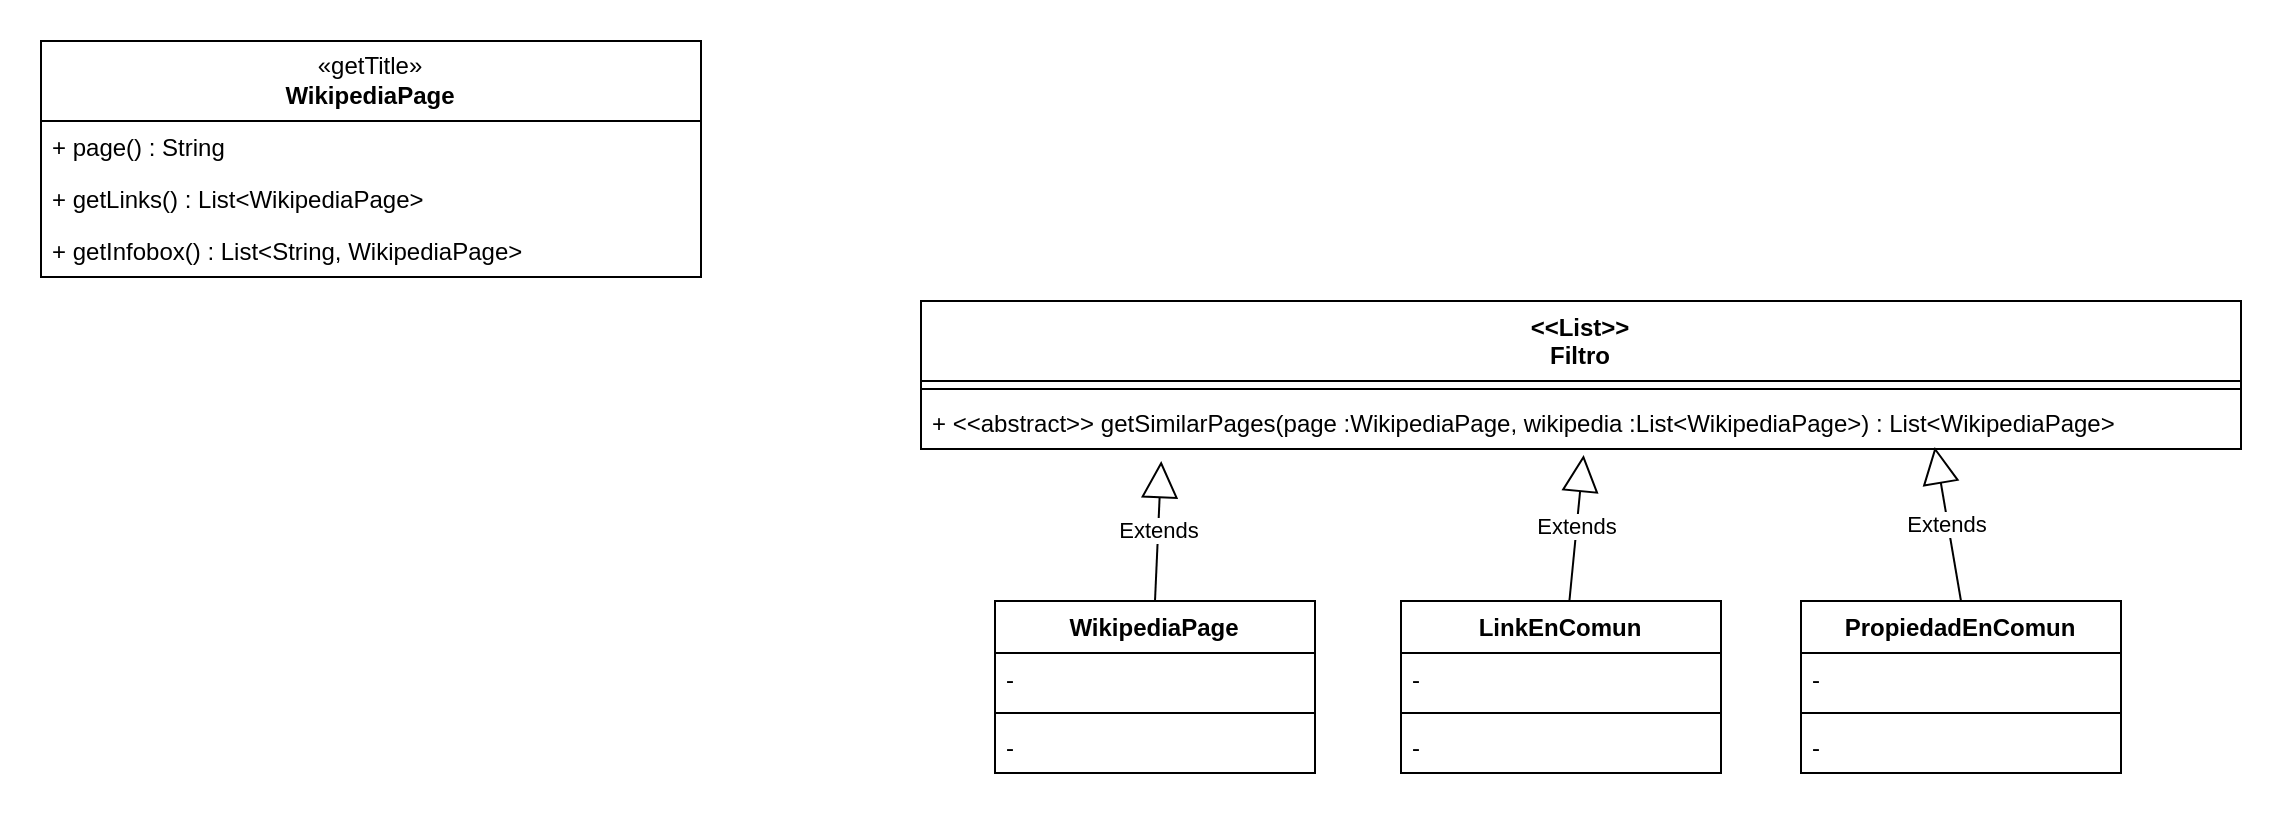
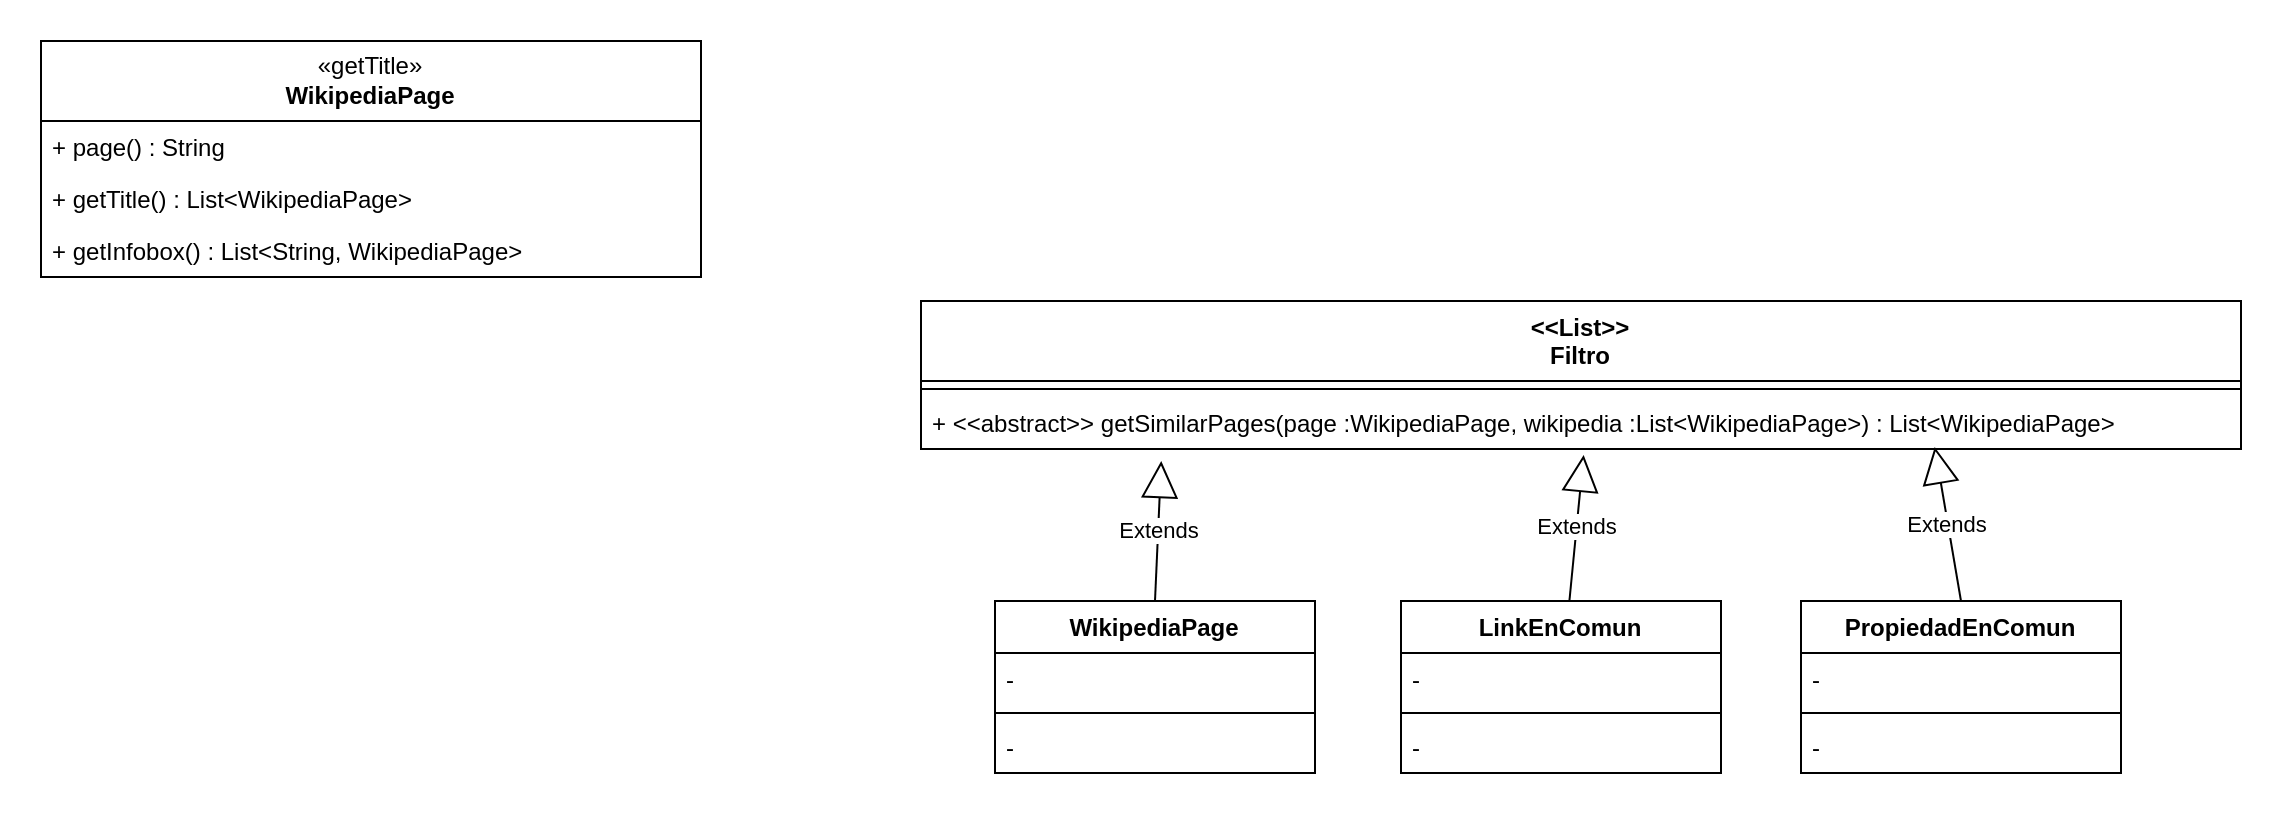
- <mxCell id="4" value="+ getLinks() : List&amp;lt;WikipediaPage&amp;gt;&amp;nbsp;" style="text;strokeColor=none;fillColor=none;align=left;verticalAlign=top;spacingLeft=4;spacingRight=4;overflow=hidden;rotatable=0;points=[[0,0.5],[1,0.5]];portConstraint=eastwest;whiteSpace=wrap;html=1;" vertex="1" parent="2"><mxGeometry y="66" width="330" height="26" as="geometry" /></mxCell>
+ <mxCell id="4" value="+ getTitle() : List&amp;lt;WikipediaPage&amp;gt;&amp;nbsp;" style="text;strokeColor=none;fillColor=none;align=left;verticalAlign=top;spacingLeft=4;spacingRight=4;overflow=hidden;rotatable=0;points=[[0,0.5],[1,0.5]];portConstraint=eastwest;whiteSpace=wrap;html=1;" vertex="1" parent="2"><mxGeometry y="66" width="330" height="26" as="geometry" /></mxCell>
